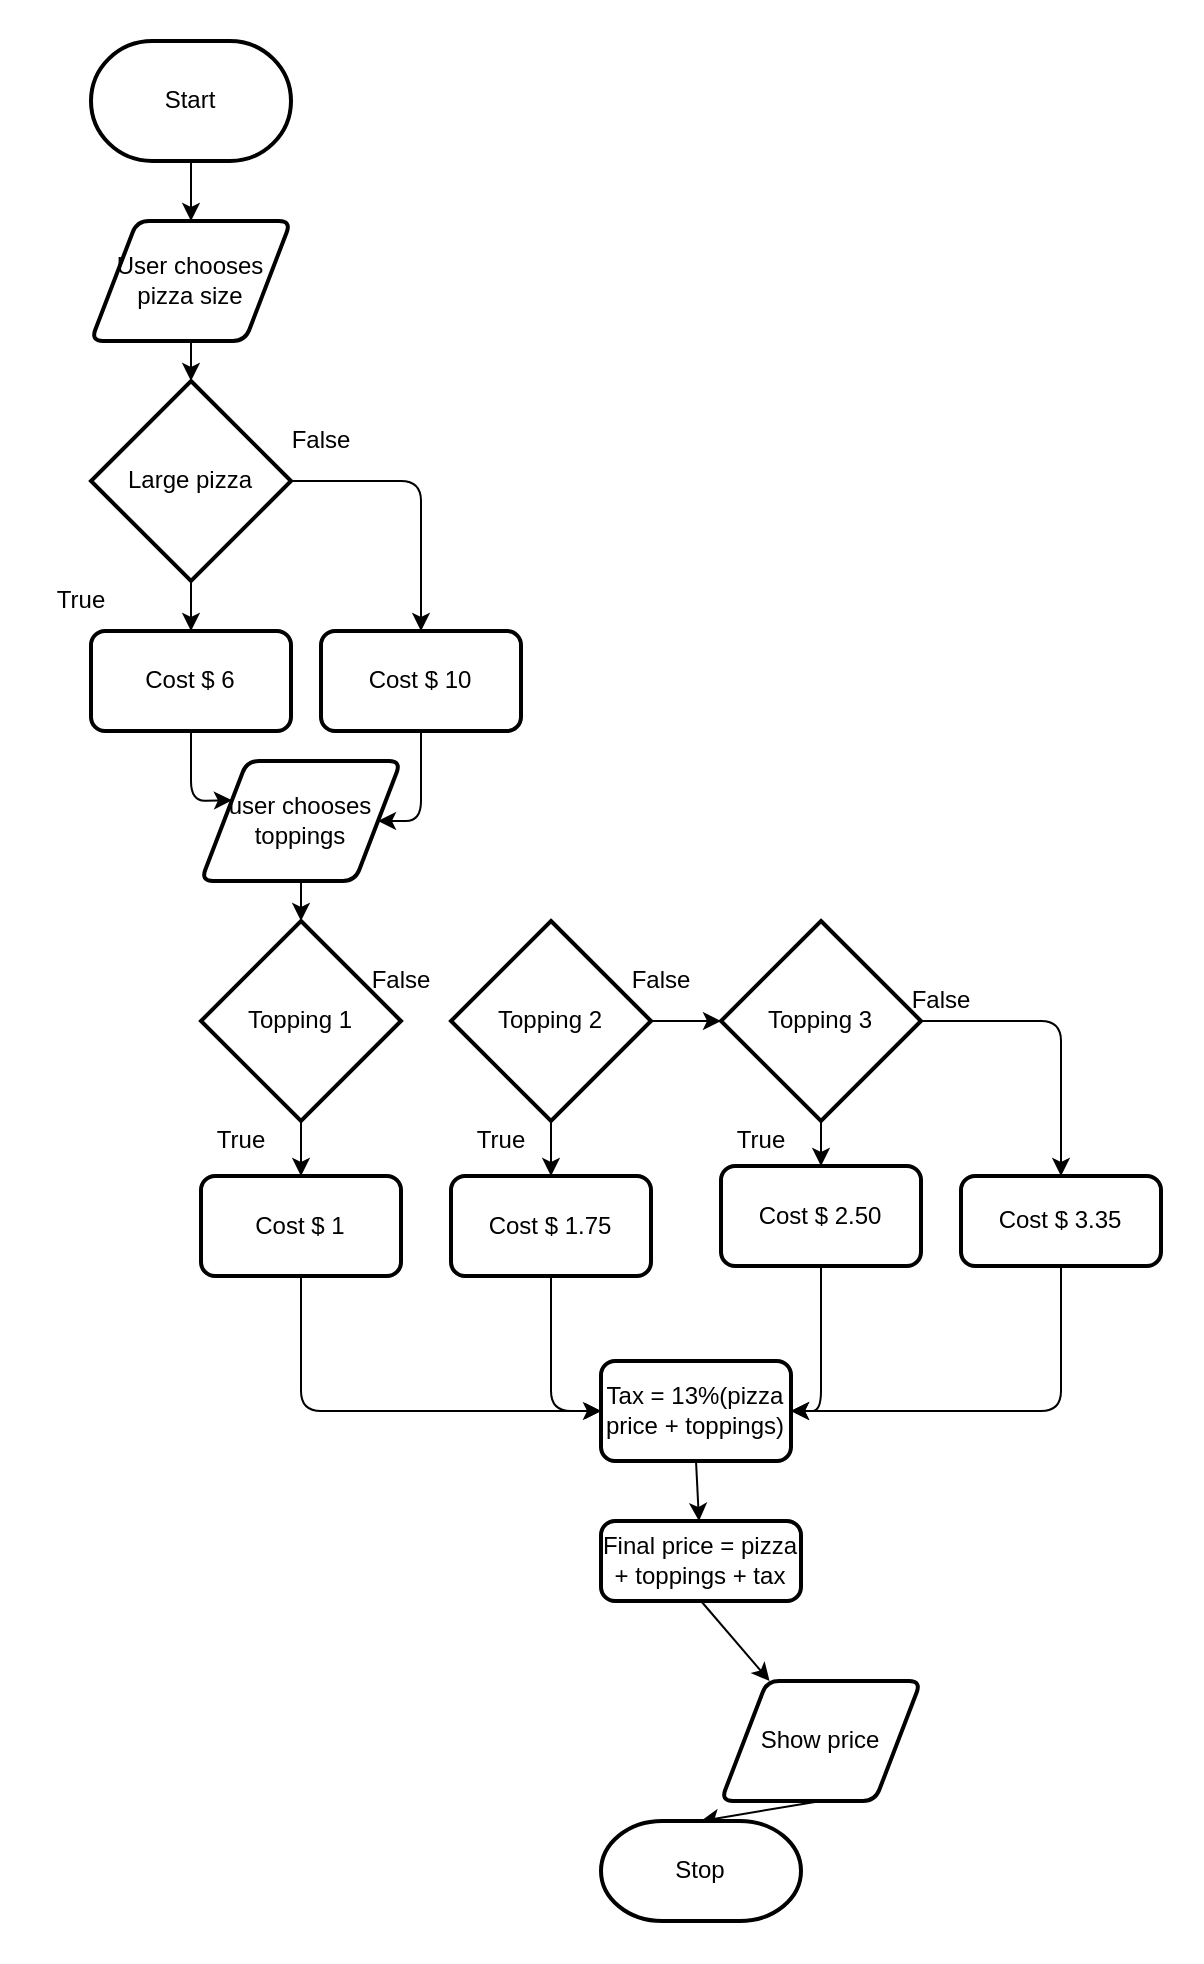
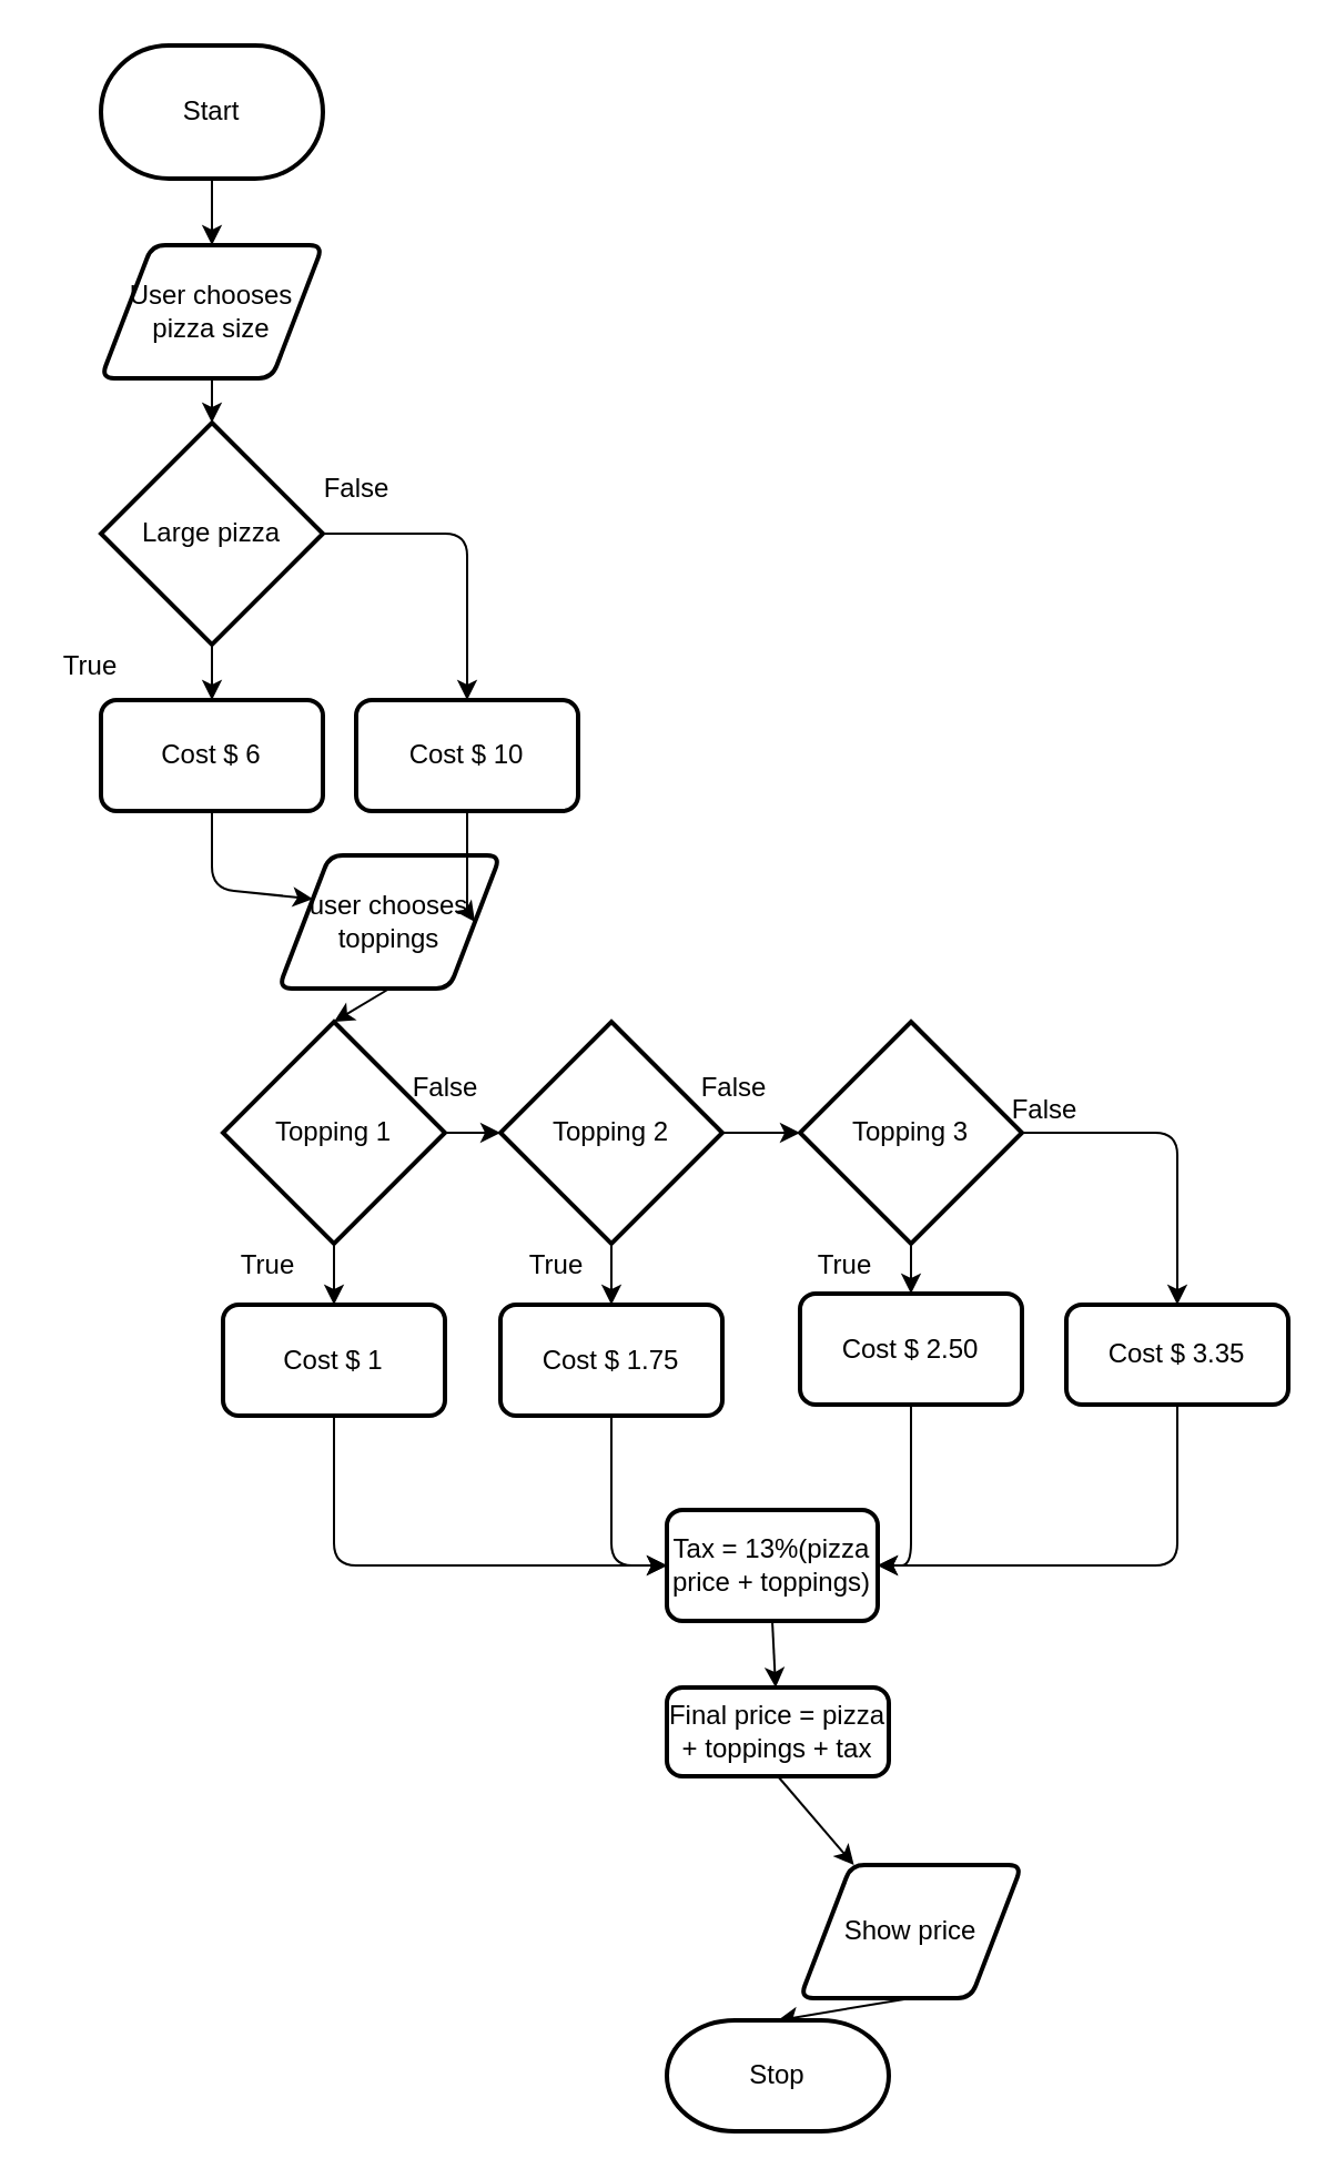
- <mxCell id="12" value="user chooses toppings" style="shape=parallelogram;html=1;strokeWidth=2;perimeter=parallelogramPerimeter;whiteSpace=wrap;rounded=1;arcSize=12;size=0.23;" vertex="1" parent="1"><mxGeometry x="100" y="380" width="100" height="60" as="geometry" /></mxCell>
+ <mxCell id="12" value="user chooses toppings" style="shape=parallelogram;html=1;strokeWidth=2;perimeter=parallelogramPerimeter;whiteSpace=wrap;rounded=1;arcSize=12;size=0.23;" vertex="1" parent="1"><mxGeometry x="125" y="385" width="100" height="60" as="geometry" /></mxCell>
+ <mxCell id="13" style="edgeStyle=none;html=1;exitX=1;exitY=0.5;exitDx=0;exitDy=0;exitPerimeter=0;" edge="1" parent="1" source="15" target="18"><mxGeometry relative="1" as="geometry" /></mxCell>
- <mxCell id="34" style="edgeStyle=none;html=1;exitX=0.5;exitY=1;exitDx=0;exitDy=0;entryX=0;entryY=0.5;entryDx=0;entryDy=0;endArrow=open;" edge="1" parent="1" source="35" target="43"><mxGeometry relative="1" as="geometry"><mxPoint x="275" y="810" as="targetPoint" /><Array as="points"><mxPoint x="275" y="705" /></Array></mxGeometry></mxCell>
+ <mxCell id="34" style="edgeStyle=none;html=1;exitX=0.5;exitY=1;exitDx=0;exitDy=0;entryX=0;entryY=0.5;entryDx=0;entryDy=0;" edge="1" parent="1" source="35" target="43"><mxGeometry relative="1" as="geometry"><mxPoint x="275" y="810" as="targetPoint" /><Array as="points"><mxPoint x="275" y="705" /></Array></mxGeometry></mxCell>
